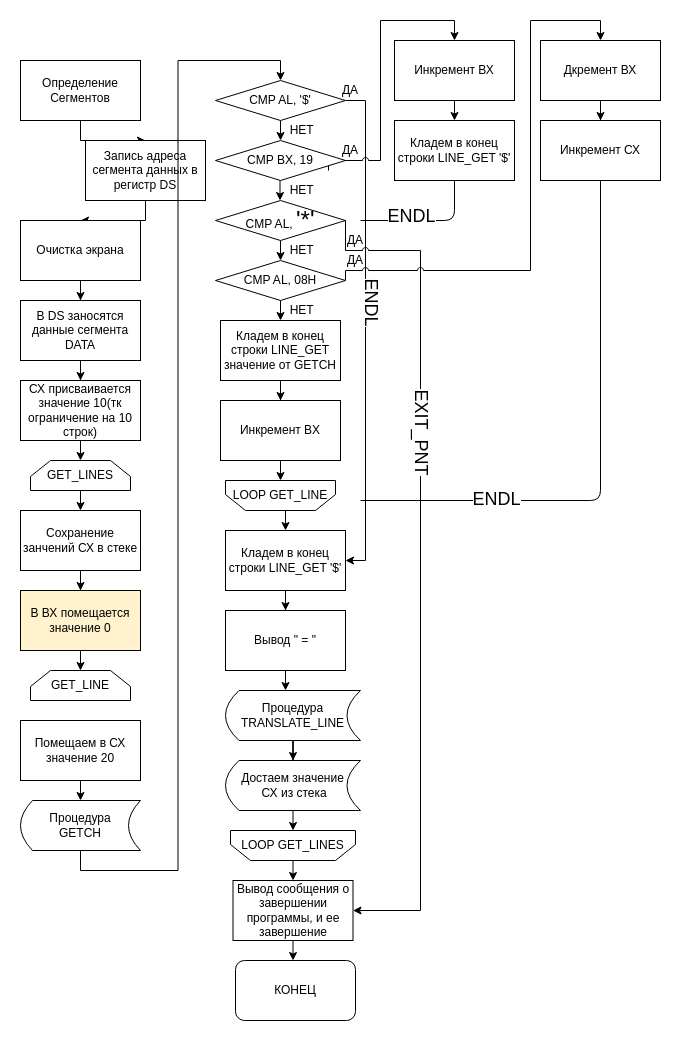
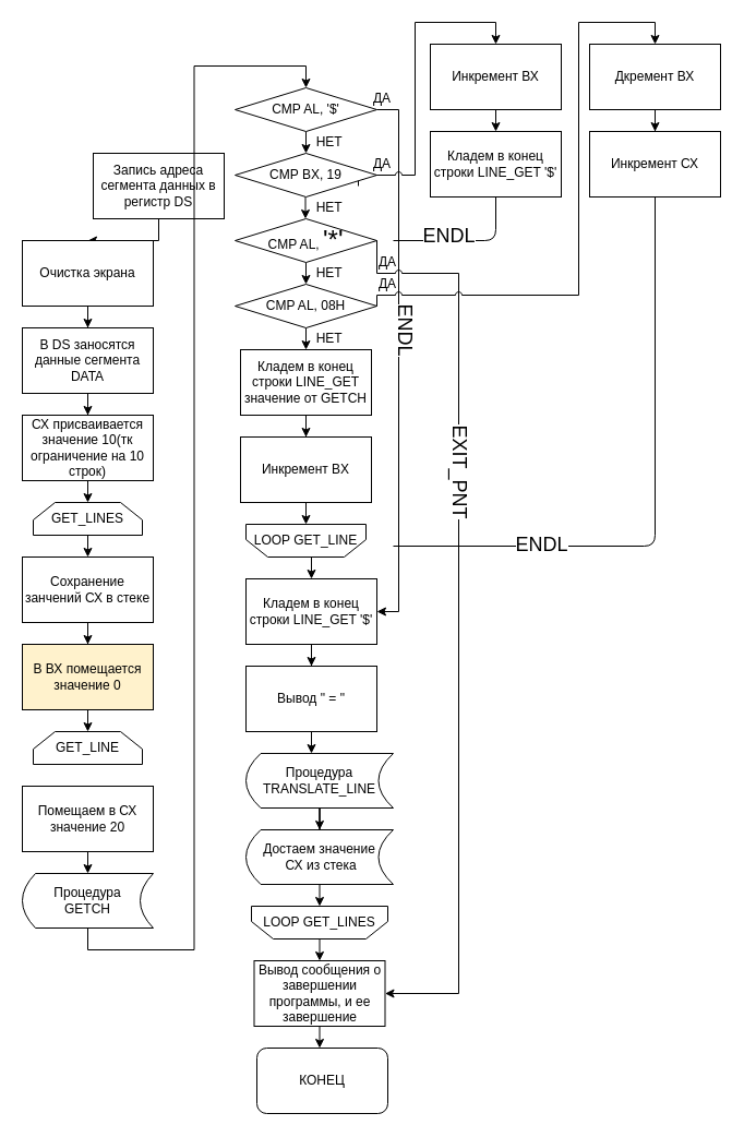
- <mxCell id="3" value="Определение Сегментов" style="rounded=0;whiteSpace=wrap;html=1;" vertex="1" parent="1"><mxGeometry x="20" y="60" width="120" height="60" as="geometry" /></mxCell>
- <mxCell id="2" value="" style="edgeStyle=orthogonalEdgeStyle;rounded=0;orthogonalLoop=1;jettySize=auto;html=1;" edge="1" parent="1" source="3" target="5"><mxGeometry relative="1" as="geometry" /></mxCell>
